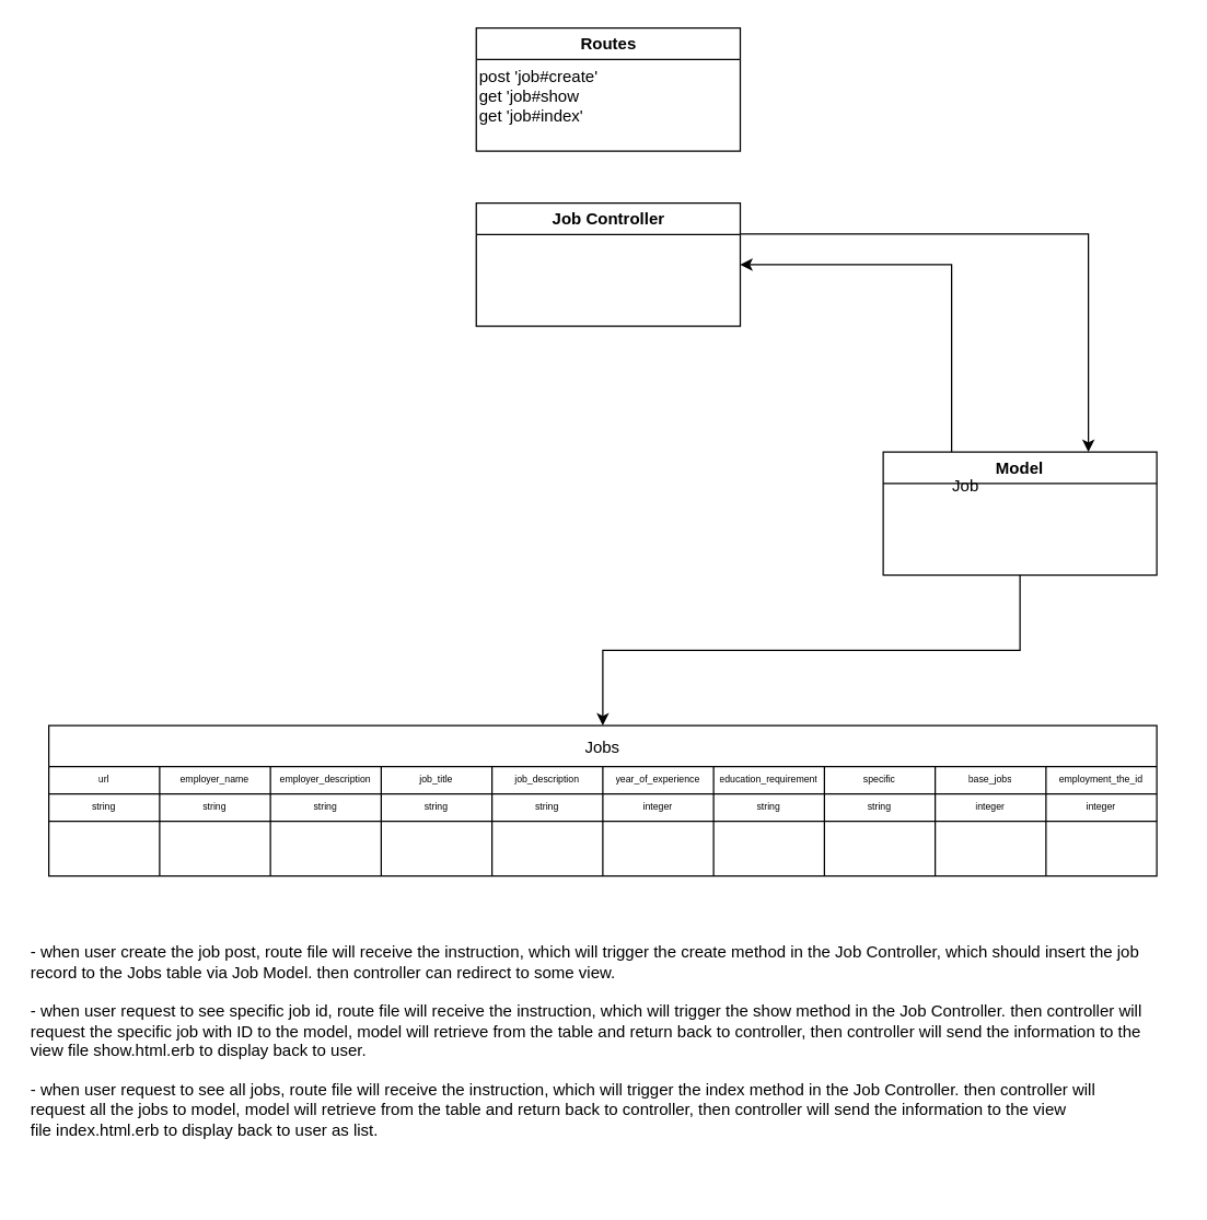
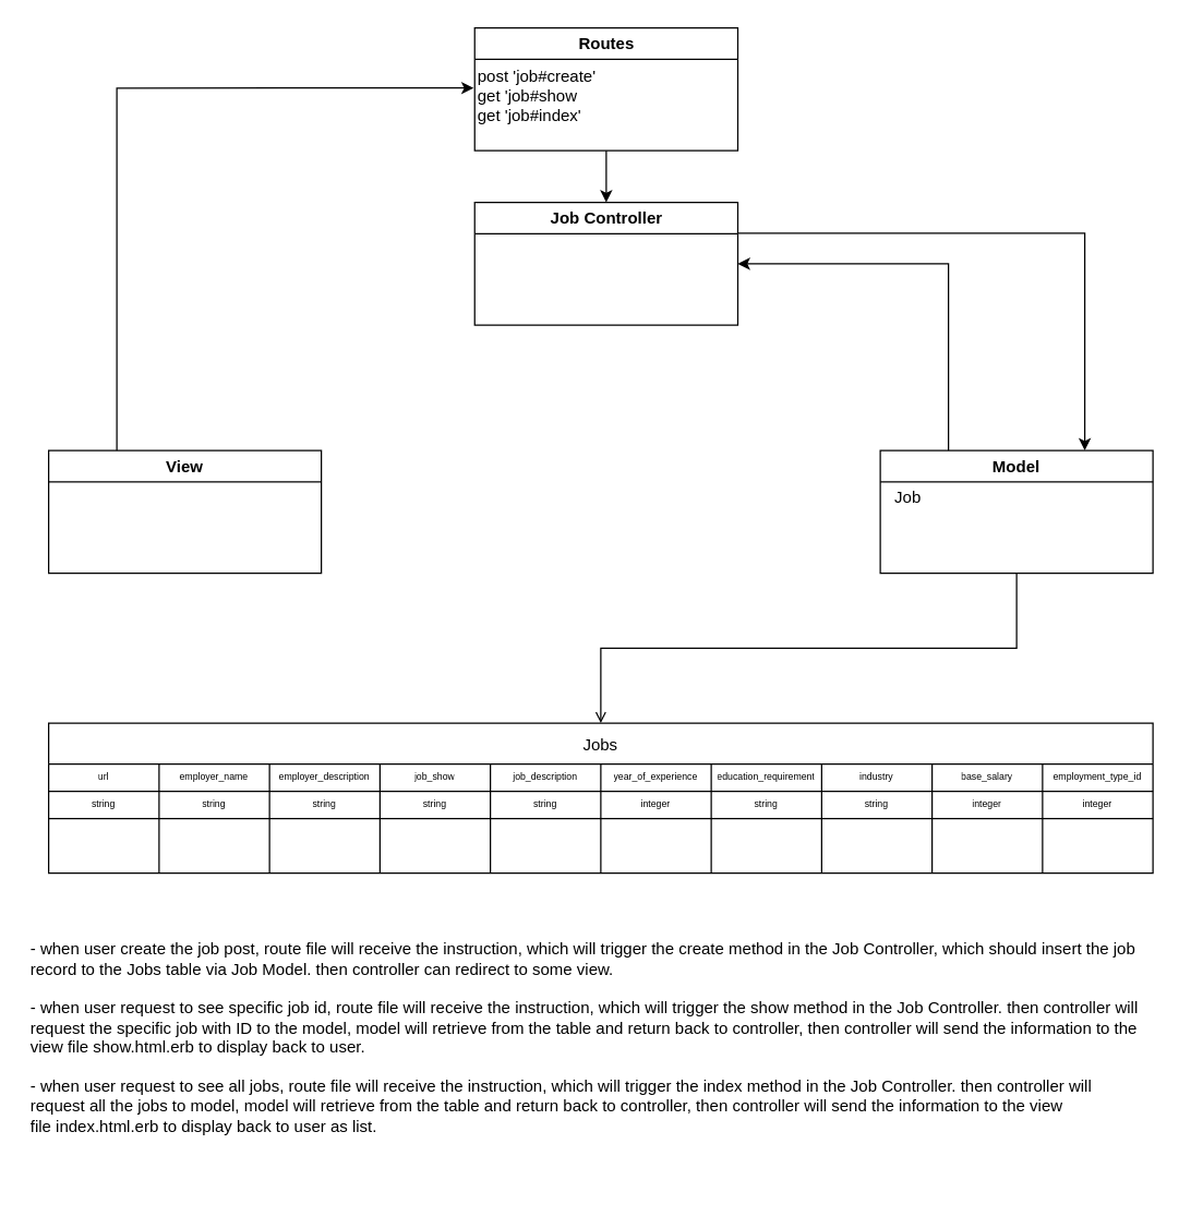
+ <mxCell id="4" style="edgeStyle=orthogonalEdgeStyle;rounded=0;orthogonalLoop=1;jettySize=auto;html=1;exitX=0.25;exitY=0;exitDx=0;exitDy=0;entryX=-0.007;entryY=0.401;entryDx=0;entryDy=0;entryPerimeter=0;" edge="1" parent="1" source="5" target="46"><mxGeometry relative="1" as="geometry" /></mxCell>
+ <mxCell id="44" style="edgeStyle=orthogonalEdgeStyle;rounded=0;orthogonalLoop=1;jettySize=auto;html=1;entryX=0.5;entryY=0;entryDx=0;entryDy=0;" edge="1" parent="1" source="45" target="3"><mxGeometry relative="1" as="geometry" /></mxCell>
- <mxCell id="9" value="Job" style="text;html=1;align=center;verticalAlign=middle;resizable=0;points=[];autosize=1;strokeColor=none;fillColor=none;" vertex="1" parent="8"><mxGeometry x="40" y="10" width="40" height="30" as="geometry" /></mxCell>
+ <mxCell id="9" value="Job" style="text;html=1;align=center;verticalAlign=middle;resizable=0;points=[];autosize=1;strokeColor=none;fillColor=none;" vertex="1" parent="8"><mxGeometry y="20" width="40" height="30" as="geometry" /></mxCell>
+ <mxCell id="5" value="View" style="swimlane;whiteSpace=wrap;html=1;" parent="1" vertex="1"><mxGeometry x="35" y="330" width="200" height="90" as="geometry" /></mxCell>
- <mxCell id="7" style="edgeStyle=orthogonalEdgeStyle;rounded=0;orthogonalLoop=1;jettySize=auto;html=1;exitX=0.5;exitY=1;exitDx=0;exitDy=0;entryX=0.5;entryY=0;entryDx=0;entryDy=0;" edge="1" parent="1" source="8" target="10"><mxGeometry relative="1" as="geometry" /></mxCell>
+ <mxCell id="7" style="edgeStyle=orthogonalEdgeStyle;rounded=0;orthogonalLoop=1;jettySize=auto;html=1;exitX=0.5;exitY=1;exitDx=0;exitDy=0;entryX=0.5;entryY=0;entryDx=0;entryDy=0;endArrow=open;" edge="1" parent="1" source="8" target="10"><mxGeometry relative="1" as="geometry" /></mxCell>
- <mxCell id="15" value="job_title" style="shape=partialRectangle;html=1;whiteSpace=wrap;connectable=0;strokeColor=inherit;overflow=hidden;fillColor=none;top=0;left=0;bottom=0;right=0;pointerEvents=1;fontSize=7;" vertex="1" parent="11"><mxGeometry x="243" width="81" height="20" as="geometry"><mxRectangle width="81" height="20" as="alternateBounds" /></mxGeometry></mxCell>
+ <mxCell id="15" value="job_show" style="shape=partialRectangle;html=1;whiteSpace=wrap;connectable=0;strokeColor=inherit;overflow=hidden;fillColor=none;top=0;left=0;bottom=0;right=0;pointerEvents=1;fontSize=7;" vertex="1" parent="11"><mxGeometry x="243" width="81" height="20" as="geometry"><mxRectangle width="81" height="20" as="alternateBounds" /></mxGeometry></mxCell>
- <mxCell id="19" value="specific" style="shape=partialRectangle;html=1;whiteSpace=wrap;connectable=0;strokeColor=inherit;overflow=hidden;fillColor=none;top=0;left=0;bottom=0;right=0;pointerEvents=1;fontSize=7;" vertex="1" parent="11"><mxGeometry x="567" width="81" height="20" as="geometry"><mxRectangle width="81" height="20" as="alternateBounds" /></mxGeometry></mxCell>
+ <mxCell id="19" value="industry" style="shape=partialRectangle;html=1;whiteSpace=wrap;connectable=0;strokeColor=inherit;overflow=hidden;fillColor=none;top=0;left=0;bottom=0;right=0;pointerEvents=1;fontSize=7;" vertex="1" parent="11"><mxGeometry x="567" width="81" height="20" as="geometry"><mxRectangle width="81" height="20" as="alternateBounds" /></mxGeometry></mxCell>
- <mxCell id="20" value="base_jobs" style="shape=partialRectangle;html=1;whiteSpace=wrap;connectable=0;strokeColor=inherit;overflow=hidden;fillColor=none;top=0;left=0;bottom=0;right=0;pointerEvents=1;fontSize=7;" vertex="1" parent="11"><mxGeometry x="648" width="81" height="20" as="geometry"><mxRectangle width="81" height="20" as="alternateBounds" /></mxGeometry></mxCell>
+ <mxCell id="20" value="base_salary" style="shape=partialRectangle;html=1;whiteSpace=wrap;connectable=0;strokeColor=inherit;overflow=hidden;fillColor=none;top=0;left=0;bottom=0;right=0;pointerEvents=1;fontSize=7;" vertex="1" parent="11"><mxGeometry x="648" width="81" height="20" as="geometry"><mxRectangle width="81" height="20" as="alternateBounds" /></mxGeometry></mxCell>
- <mxCell id="21" value="employment_the_id" style="shape=partialRectangle;html=1;whiteSpace=wrap;connectable=0;strokeColor=inherit;overflow=hidden;fillColor=none;top=0;left=0;bottom=0;right=0;pointerEvents=1;fontSize=7;" vertex="1" parent="11"><mxGeometry x="729" width="81" height="20" as="geometry"><mxRectangle width="81" height="20" as="alternateBounds" /></mxGeometry></mxCell>
+ <mxCell id="21" value="employment_type_id" style="shape=partialRectangle;html=1;whiteSpace=wrap;connectable=0;strokeColor=inherit;overflow=hidden;fillColor=none;top=0;left=0;bottom=0;right=0;pointerEvents=1;fontSize=7;" vertex="1" parent="11"><mxGeometry x="729" width="81" height="20" as="geometry"><mxRectangle width="81" height="20" as="alternateBounds" /></mxGeometry></mxCell>
